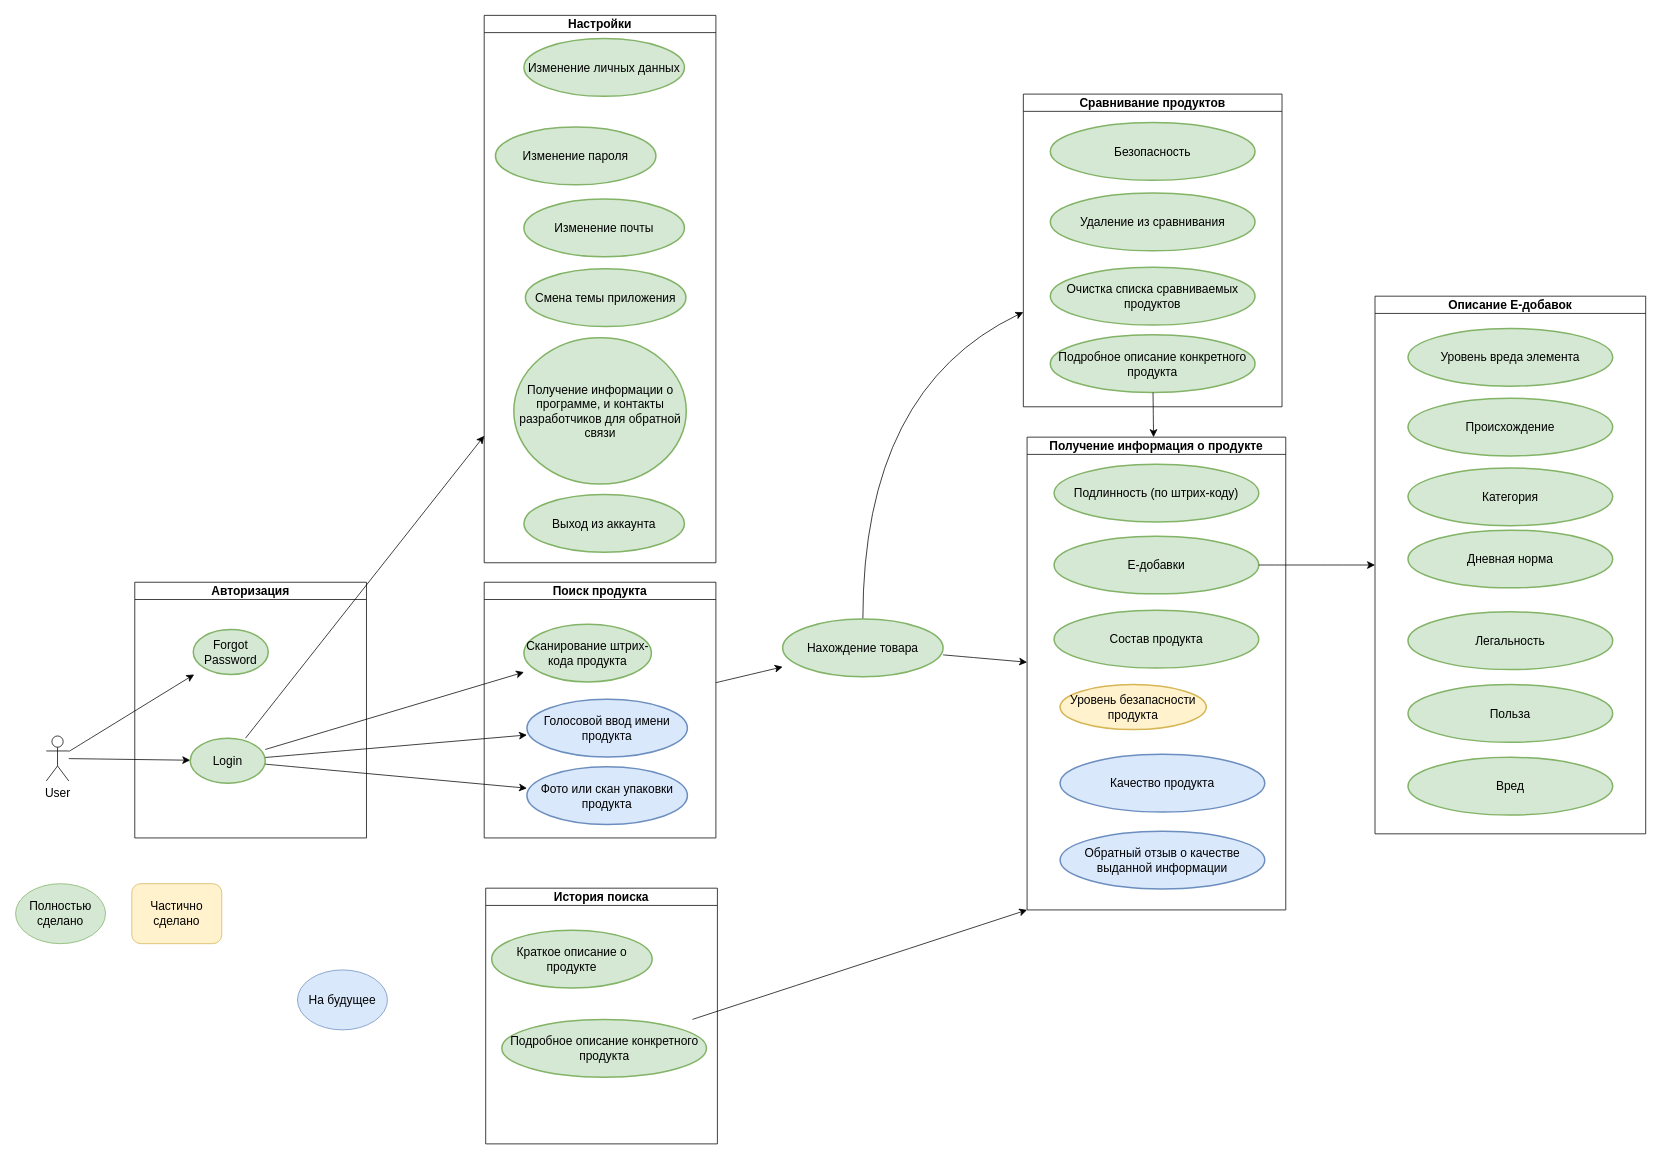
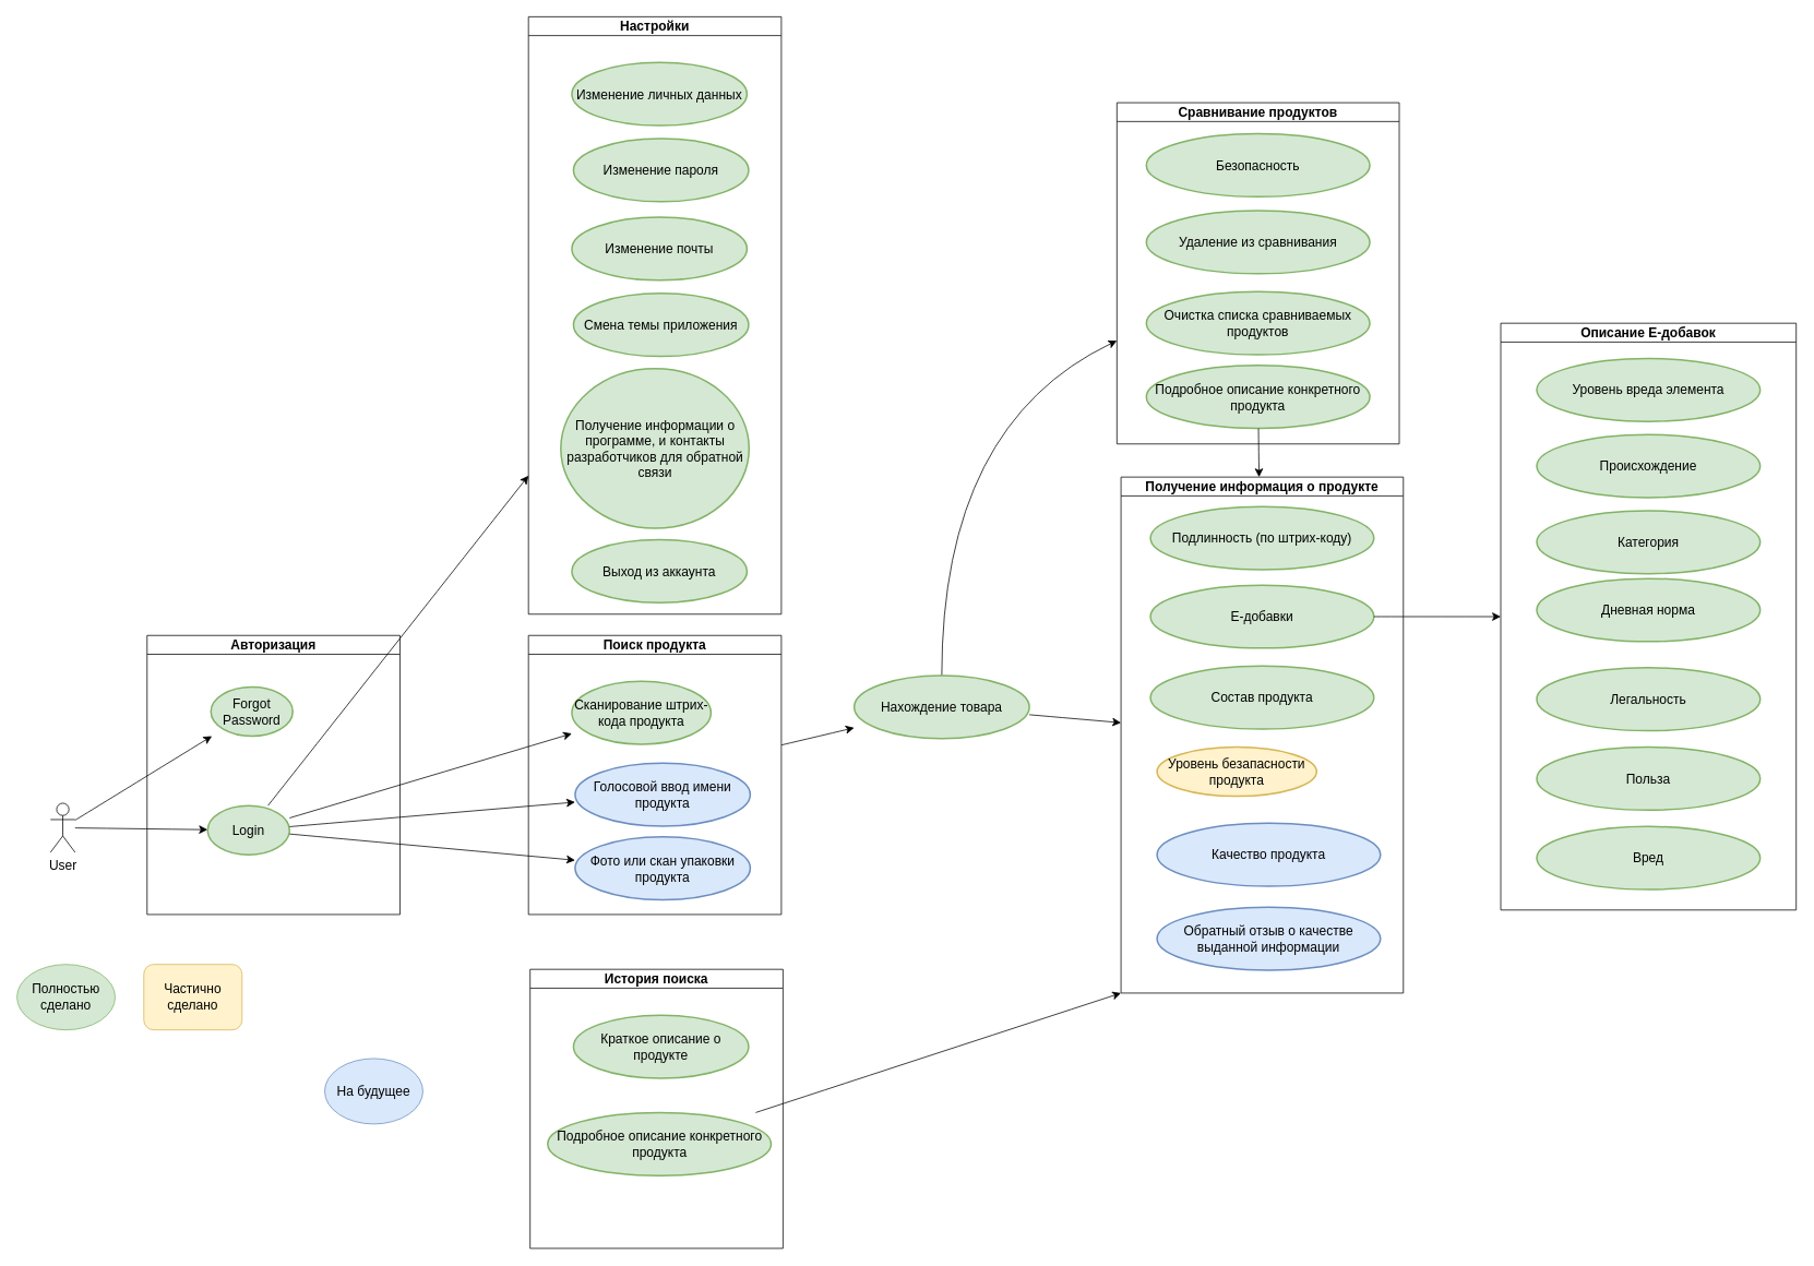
- <mxCell id="41" value="Изменение личных данных" style="strokeWidth=2;html=1;shape=mxgraph.flowchart.start_1;whiteSpace=wrap;fontSize=16;fillColor=#d5e8d4;strokeColor=#82b366;" vertex="1" parent="40"><mxGeometry x="53" y="31" width="214" height="77" as="geometry" /></mxCell>
+ <mxCell id="41" value="Изменение личных данных" style="strokeWidth=2;html=1;shape=mxgraph.flowchart.start_1;whiteSpace=wrap;fontSize=16;fillColor=#d5e8d4;strokeColor=#82b366;" vertex="1" parent="40"><mxGeometry x="53" y="56" width="214" height="77" as="geometry" /></mxCell>
- <mxCell id="42" value="Изменение пароля" style="strokeWidth=2;html=1;shape=mxgraph.flowchart.start_1;whiteSpace=wrap;fontSize=16;fillColor=#d5e8d4;strokeColor=#82b366;" vertex="1" parent="40"><mxGeometry x="15" y="149" width="214" height="77" as="geometry" /></mxCell>
+ <mxCell id="42" value="Изменение пароля" style="strokeWidth=2;html=1;shape=mxgraph.flowchart.start_1;whiteSpace=wrap;fontSize=16;fillColor=#d5e8d4;strokeColor=#82b366;" vertex="1" parent="40"><mxGeometry x="55" y="149" width="214" height="77" as="geometry" /></mxCell>
- <mxCell id="52" value="Краткое описание о продукте" style="strokeWidth=2;html=1;shape=mxgraph.flowchart.start_1;whiteSpace=wrap;fontSize=16;fillColor=#d5e8d4;strokeColor=#82b366;" vertex="1" parent="51"><mxGeometry x="8" y="56" width="214" height="77" as="geometry" /></mxCell>
+ <mxCell id="52" value="Краткое описание о продукте" style="strokeWidth=2;html=1;shape=mxgraph.flowchart.start_1;whiteSpace=wrap;fontSize=16;fillColor=#d5e8d4;strokeColor=#82b366;" vertex="1" parent="51"><mxGeometry x="53" y="56" width="214" height="77" as="geometry" /></mxCell>
